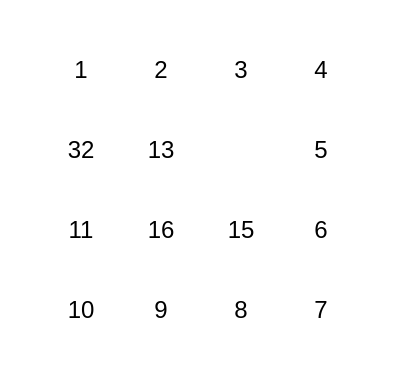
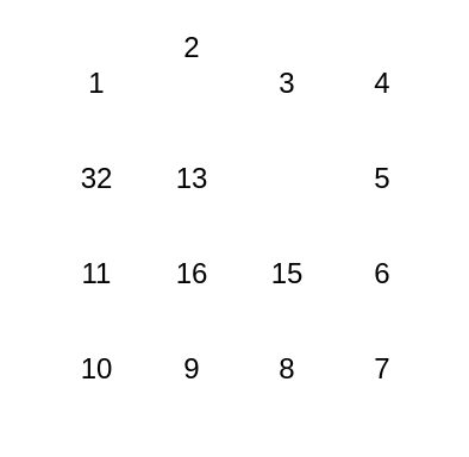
- <mxCell id="3" value="2" style="text;html=1;align=center;verticalAlign=middle;resizable=0;points=[];autosize=1;strokeColor=none;fillColor=none;" vertex="1" parent="1"><mxGeometry x="65" y="20" width="30" height="30" as="geometry" /></mxCell>
+ <mxCell id="3" value="2" style="text;html=1;align=center;verticalAlign=middle;resizable=0;points=[];autosize=1;strokeColor=none;fillColor=none;" vertex="1" parent="1"><mxGeometry x="65" y="5" width="30" height="30" as="geometry" /></mxCell>
